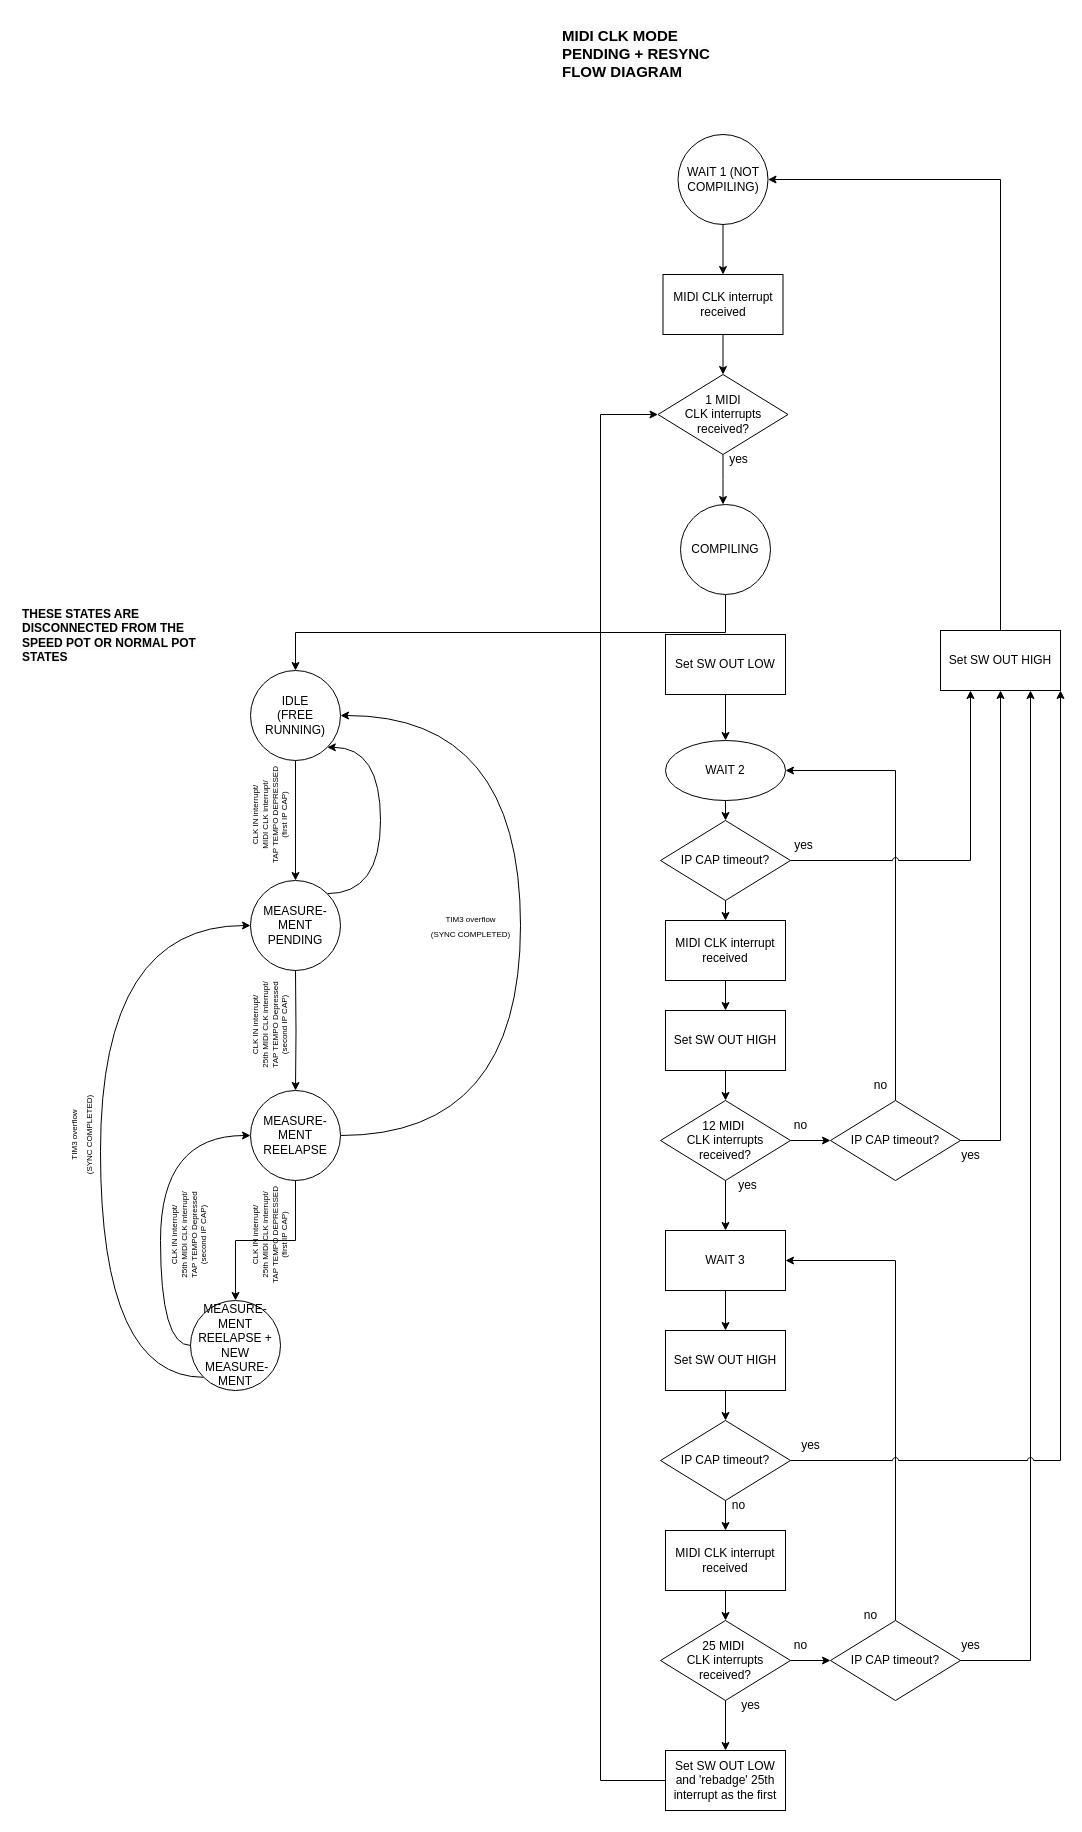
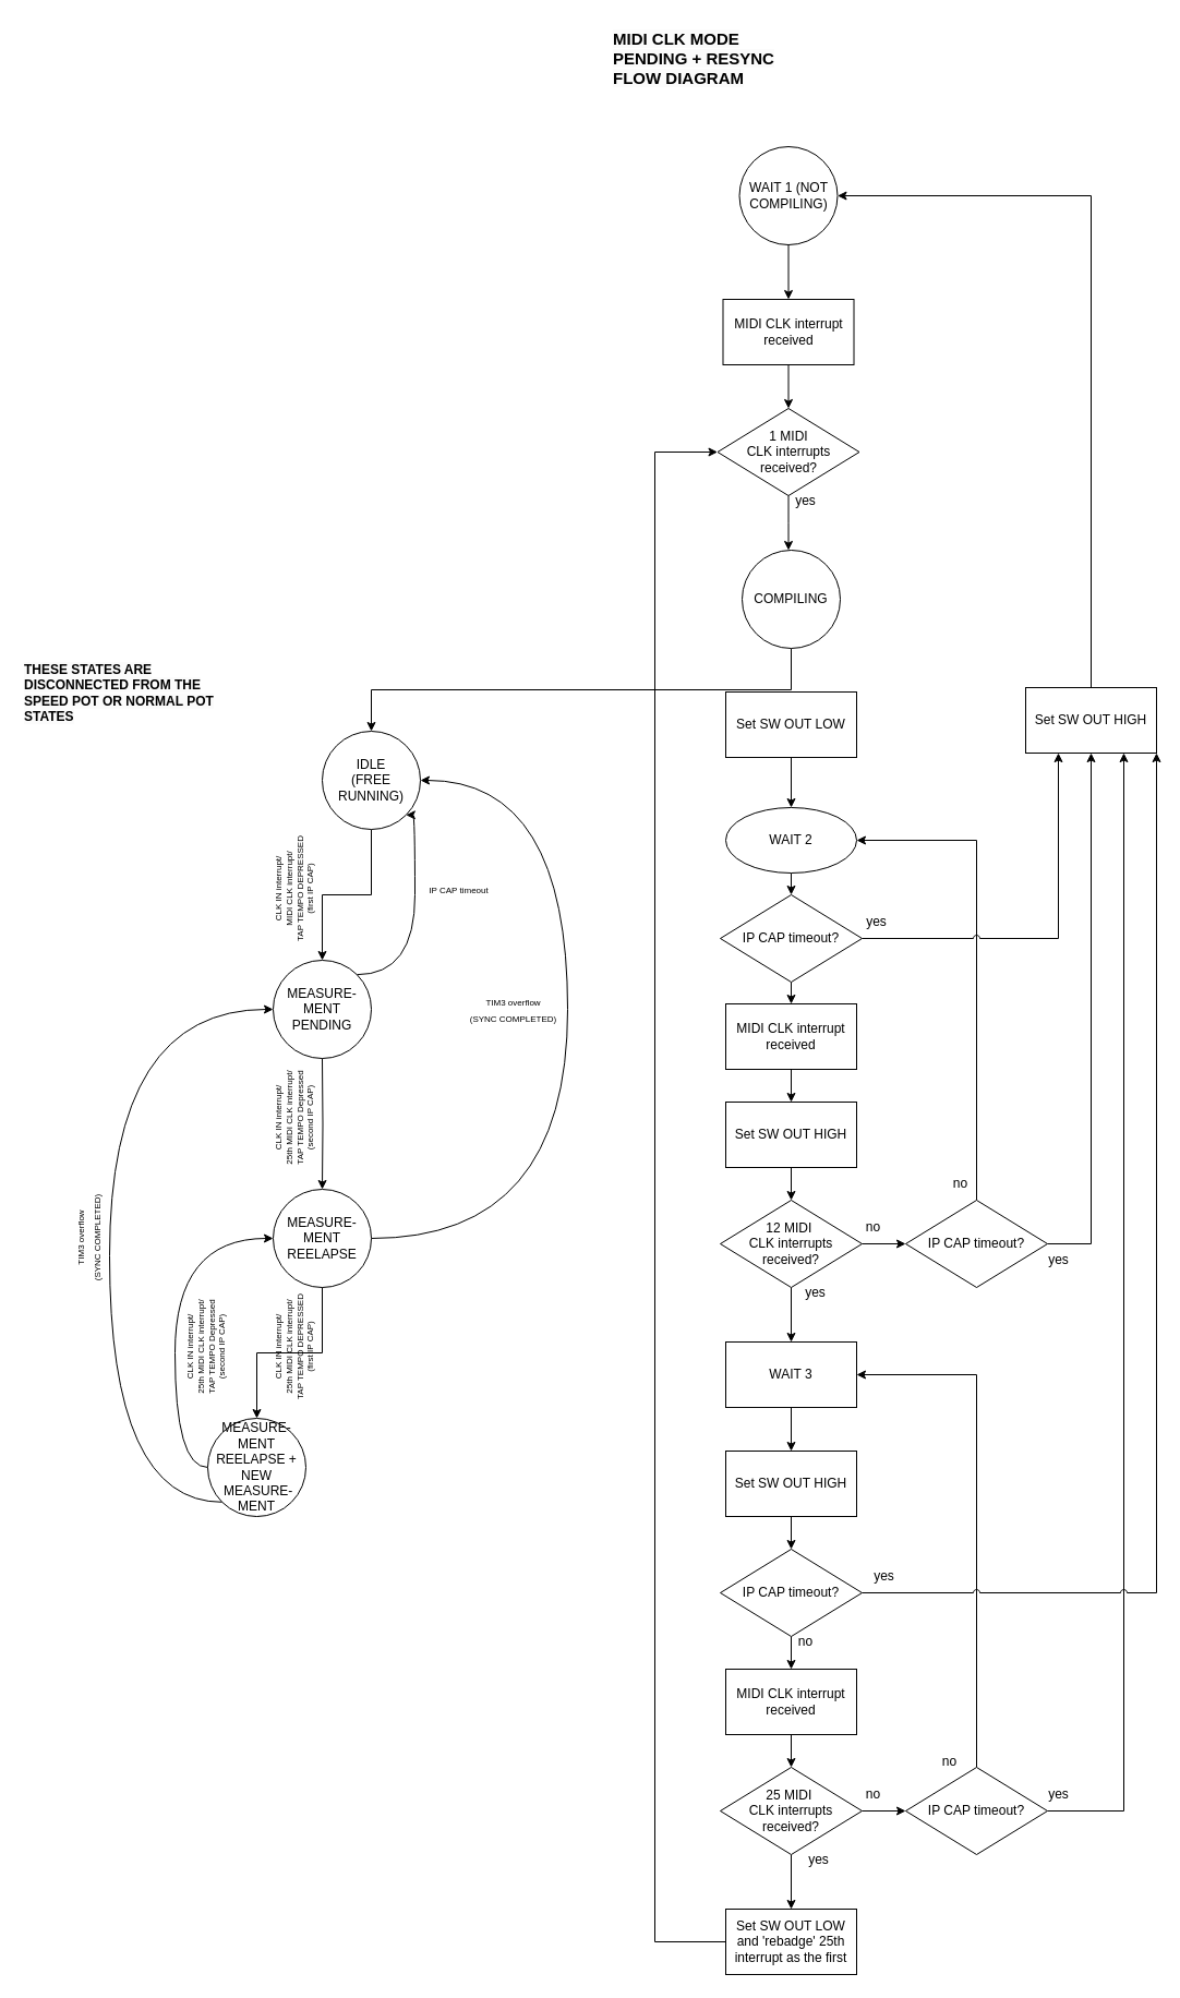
- <mxCell id="5" value="IDLE&lt;div&gt;(FREE RUNNING)&lt;/div&gt;" style="ellipse;whiteSpace=wrap;html=1;aspect=fixed;" parent="1" vertex="1"><mxGeometry x="250" y="670" width="90" height="90" as="geometry" /></mxCell>
+ <mxCell id="5" value="IDLE&lt;div&gt;(FREE RUNNING)&lt;/div&gt;" style="ellipse;whiteSpace=wrap;html=1;aspect=fixed;" parent="1" vertex="1"><mxGeometry x="295" y="670" width="90" height="90" as="geometry" /></mxCell>
+ <mxCell id="7" value="&lt;font style=&quot;font-size: 8px;&quot;&gt;IP CAP timeout&lt;/font&gt;" style="text;html=1;align=center;verticalAlign=middle;resizable=0;points=[];autosize=1;strokeColor=none;fillColor=none;" parent="1" vertex="1"><mxGeometry x="380" y="800" width="80" height="30" as="geometry" /></mxCell>
